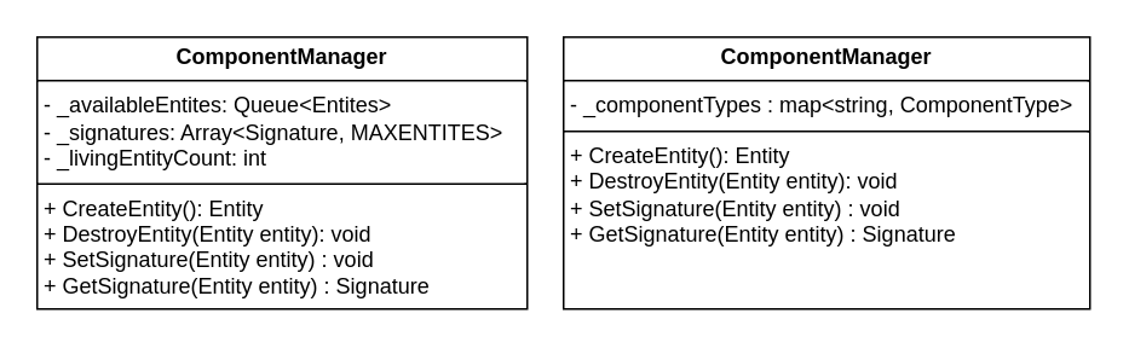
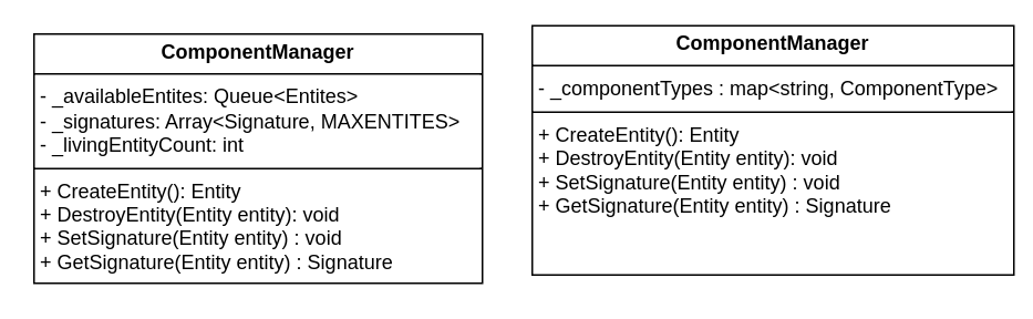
- <mxCell id="3" value="&lt;p style=&quot;margin:0px;margin-top:4px;text-align:center;&quot;&gt;&lt;b&gt;ComponentManager&lt;/b&gt;&lt;/p&gt;&lt;hr size=&quot;1&quot; style=&quot;border-style:solid;&quot;&gt;&lt;p style=&quot;margin:0px;margin-left:4px;&quot;&gt;- _componentTypes : map&amp;lt;string, ComponentType&amp;gt;&lt;/p&gt;&lt;hr size=&quot;1&quot; style=&quot;border-style:solid;&quot;&gt;&lt;p style=&quot;margin:0px;margin-left:4px;&quot;&gt;+ CreateEntity(): Entity&lt;/p&gt;&lt;p style=&quot;margin:0px;margin-left:4px;&quot;&gt;+ DestroyEntity(Entity entity): void&lt;/p&gt;&lt;p style=&quot;margin:0px;margin-left:4px;&quot;&gt;+ SetSignature(Entity entity) : void&lt;/p&gt;&lt;p style=&quot;margin:0px;margin-left:4px;&quot;&gt;+ GetSignature(Entity entity) : Signature&lt;/p&gt;" style="verticalAlign=top;align=left;overflow=fill;html=1;whiteSpace=wrap;" vertex="1" parent="1"><mxGeometry x="310" y="20" width="290" height="150" as="geometry" /></mxCell>
+ <mxCell id="3" value="&lt;p style=&quot;margin:0px;margin-top:4px;text-align:center;&quot;&gt;&lt;b&gt;ComponentManager&lt;/b&gt;&lt;/p&gt;&lt;hr size=&quot;1&quot; style=&quot;border-style:solid;&quot;&gt;&lt;p style=&quot;margin:0px;margin-left:4px;&quot;&gt;- _componentTypes : map&amp;lt;string, ComponentType&amp;gt;&lt;/p&gt;&lt;hr size=&quot;1&quot; style=&quot;border-style:solid;&quot;&gt;&lt;p style=&quot;margin:0px;margin-left:4px;&quot;&gt;+ CreateEntity(): Entity&lt;/p&gt;&lt;p style=&quot;margin:0px;margin-left:4px;&quot;&gt;+ DestroyEntity(Entity entity): void&lt;/p&gt;&lt;p style=&quot;margin:0px;margin-left:4px;&quot;&gt;+ SetSignature(Entity entity) : void&lt;/p&gt;&lt;p style=&quot;margin:0px;margin-left:4px;&quot;&gt;+ GetSignature(Entity entity) : Signature&lt;/p&gt;" style="verticalAlign=top;align=left;overflow=fill;html=1;whiteSpace=wrap;" vertex="1" parent="1"><mxGeometry x="320" y="15" width="290" height="150" as="geometry" /></mxCell>
